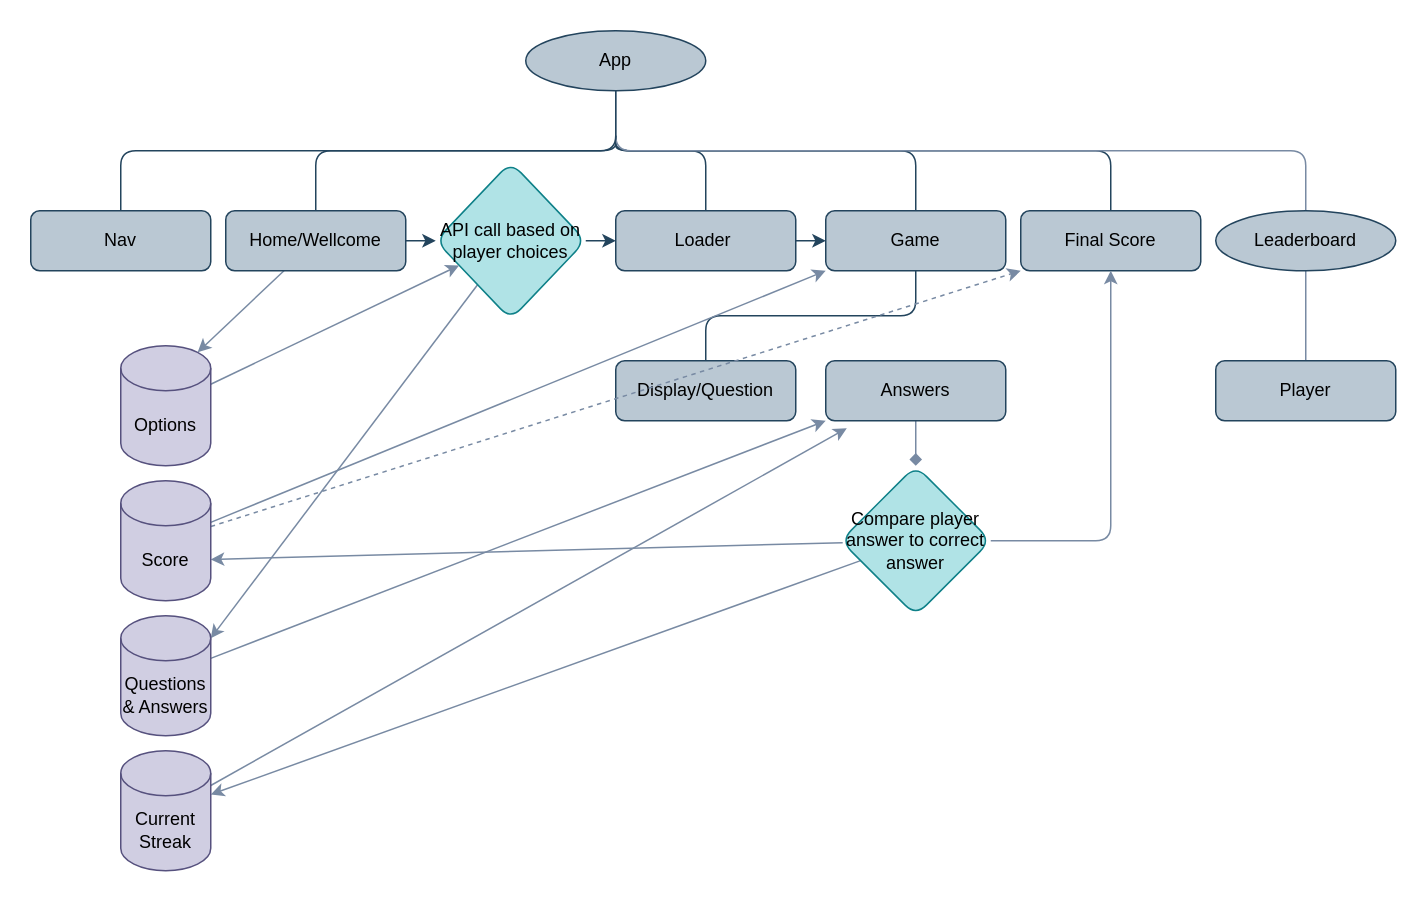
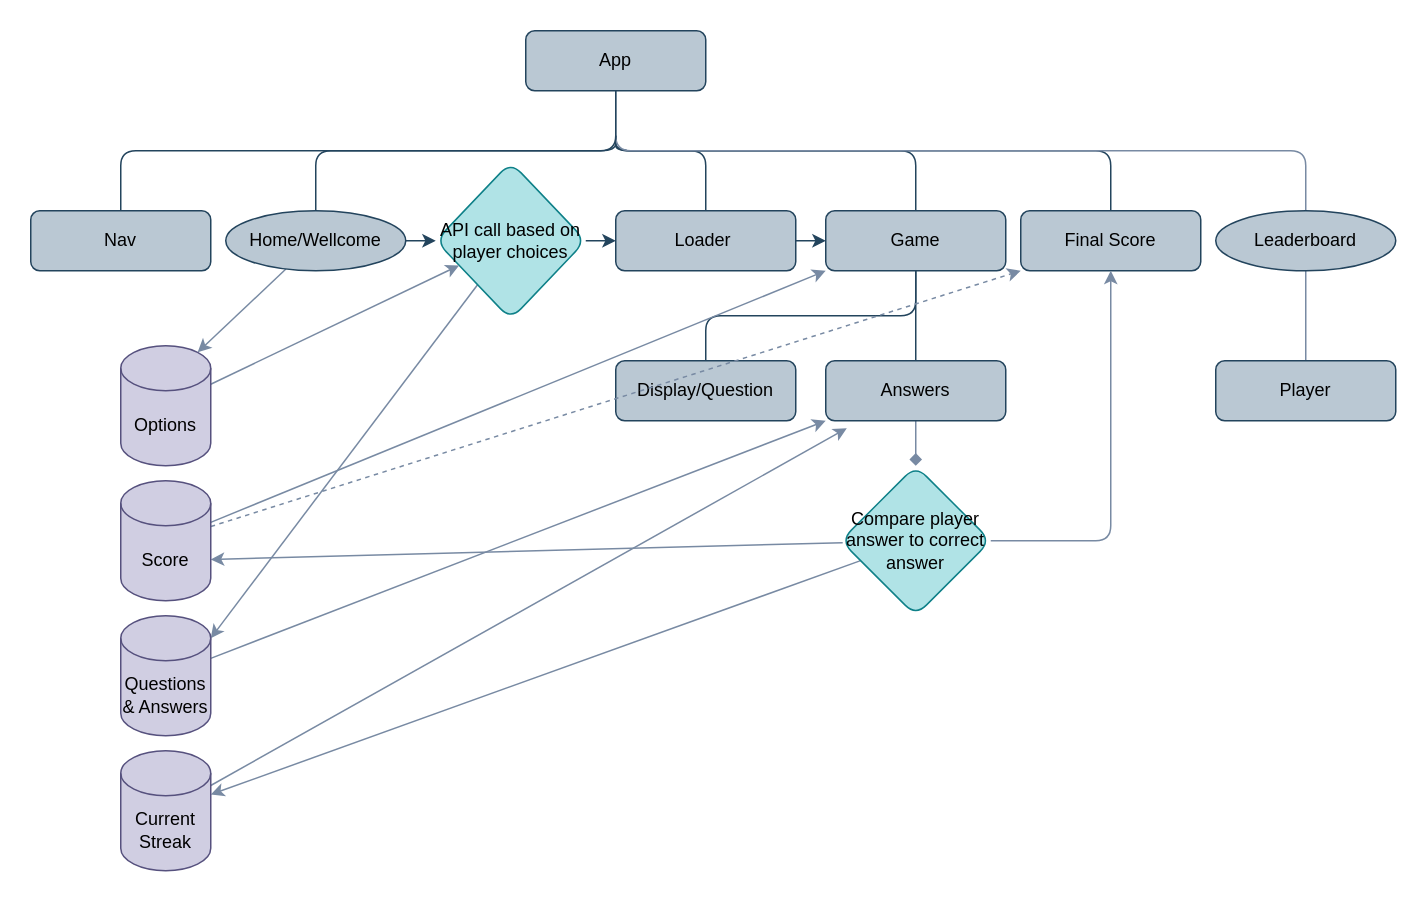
- <mxCell id="11" value="App" style="ellipse;whiteSpace=wrap;html=1;fillColor=#bac8d3;strokeColor=#23445d;fontColor=default;" vertex="1" parent="1"><mxGeometry x="350" y="20" width="120" height="40" as="geometry" /></mxCell>
+ <mxCell id="11" value="App" style="whiteSpace=wrap;html=1;fillColor=#bac8d3;strokeColor=#23445d;rounded=1;fontColor=default;" vertex="1" parent="1"><mxGeometry x="350" y="20" width="120" height="40" as="geometry" /></mxCell>
- <mxCell id="4" value="Home/Wellcome&lt;br&gt;" style="whiteSpace=wrap;html=1;fontSize=12;glass=0;strokeWidth=1;shadow=0;fillColor=#bac8d3;strokeColor=#23445d;rounded=1;labelBackgroundColor=none;fontColor=default;" parent="1" vertex="1"><mxGeometry x="150" y="140" width="120" height="40" as="geometry" /></mxCell>
+ <mxCell id="4" value="Home/Wellcome&lt;br&gt;" style="ellipse;whiteSpace=wrap;html=1;fontSize=12;glass=0;strokeWidth=1;shadow=0;fillColor=#bac8d3;strokeColor=#23445d;labelBackgroundColor=none;fontColor=default;" parent="1" vertex="1"><mxGeometry x="150" y="140" width="120" height="40" as="geometry" /></mxCell>
+ <mxCell id="21" value="" style="edgeStyle=orthogonalEdgeStyle;sketch=0;orthogonalLoop=1;jettySize=auto;html=1;labelBackgroundColor=none;fontColor=#46495D;endArrow=none;endFill=0;strokeColor=#23445d;fillColor=#bac8d3;" edge="1" parent="1" source="23" target="20"><mxGeometry relative="1" as="geometry" /></mxCell>
